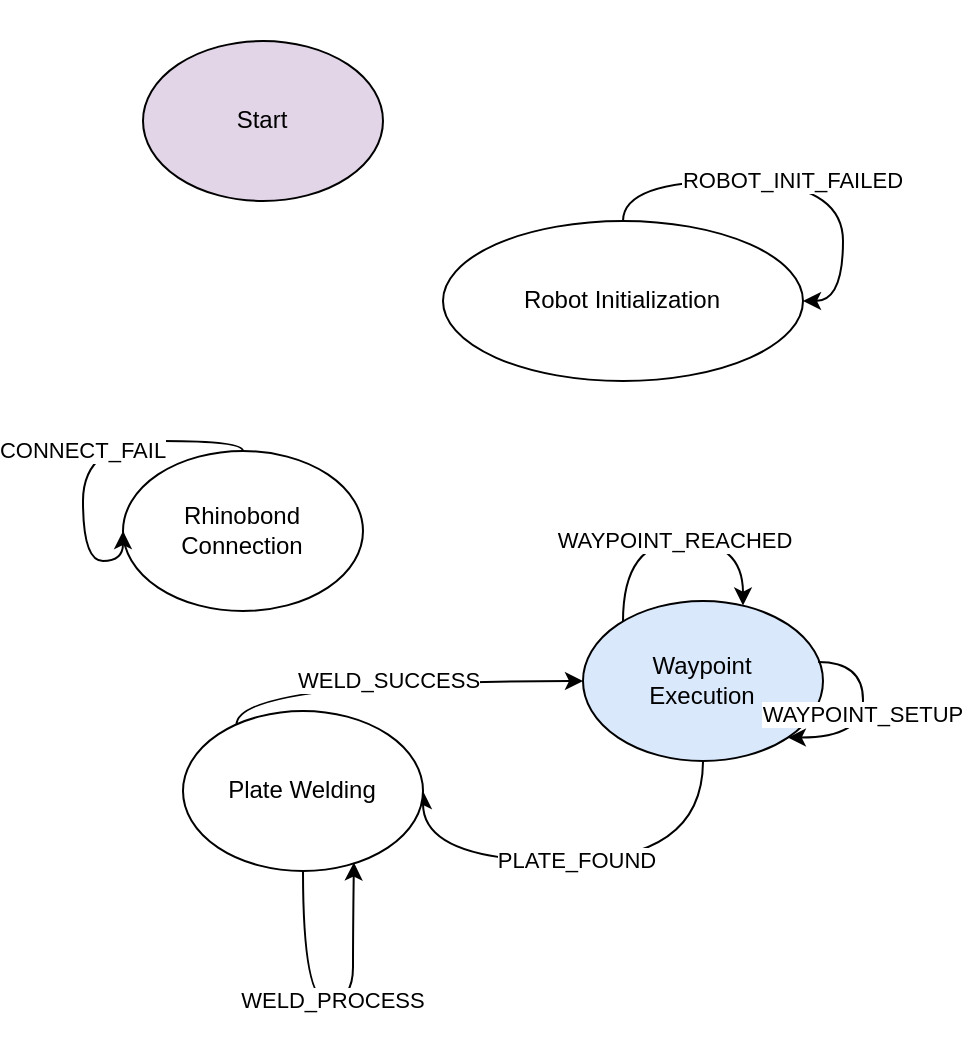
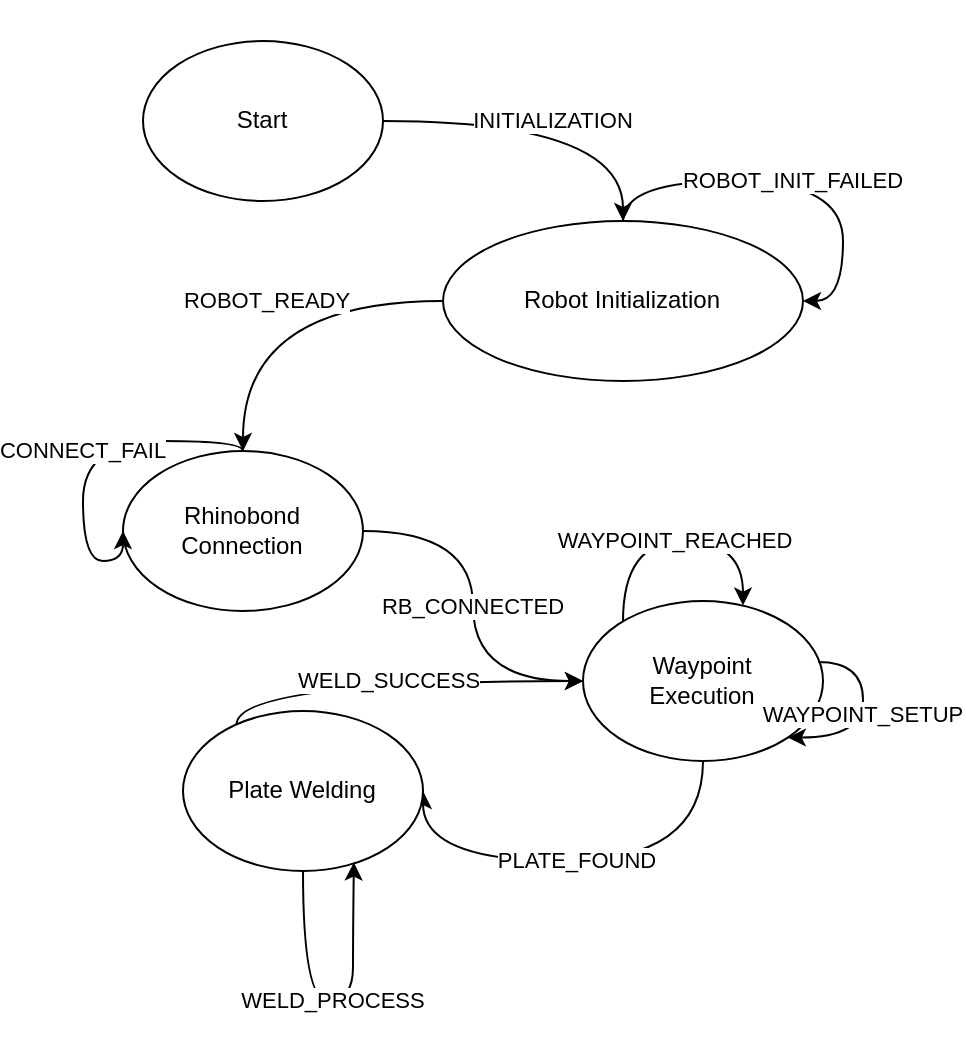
- <mxCell id="3" value="Start" style="ellipse;whiteSpace=wrap;html=1;fillColor=#e1d5e7;" vertex="1" parent="1"><mxGeometry x="50" y="20" width="120" height="80" as="geometry" /></mxCell>
+ <mxCell id="3" value="Start" style="ellipse;whiteSpace=wrap;html=1;" vertex="1" parent="1"><mxGeometry x="50" y="20" width="120" height="80" as="geometry" /></mxCell>
+ <mxCell id="2" value="INITIALIZATION" style="edgeStyle=orthogonalEdgeStyle;rounded=0;orthogonalLoop=1;jettySize=auto;html=1;curved=1;" edge="1" parent="1" source="3" target="5"><mxGeometry relative="1" as="geometry" /></mxCell>
+ <mxCell id="4" value="ROBOT_READY" style="edgeStyle=orthogonalEdgeStyle;rounded=0;orthogonalLoop=1;jettySize=auto;html=1;curved=1;" edge="1" parent="1" source="5" target="7"><mxGeometry relative="1" as="geometry" /></mxCell>
+ <mxCell id="6" value="RB_CONNECTED" style="edgeStyle=orthogonalEdgeStyle;rounded=0;orthogonalLoop=1;jettySize=auto;html=1;curved=1;" edge="1" parent="1" source="7" target="10"><mxGeometry relative="1" as="geometry" /></mxCell>
- <mxCell id="10" value="Waypoint &lt;br&gt;Execution" style="ellipse;whiteSpace=wrap;html=1;fillColor=#dae8fc;" vertex="1" parent="1"><mxGeometry x="270" y="300" width="120" height="80" as="geometry" /></mxCell>
+ <mxCell id="10" value="Waypoint &lt;br&gt;Execution" style="ellipse;whiteSpace=wrap;html=1;" vertex="1" parent="1"><mxGeometry x="270" y="300" width="120" height="80" as="geometry" /></mxCell>
